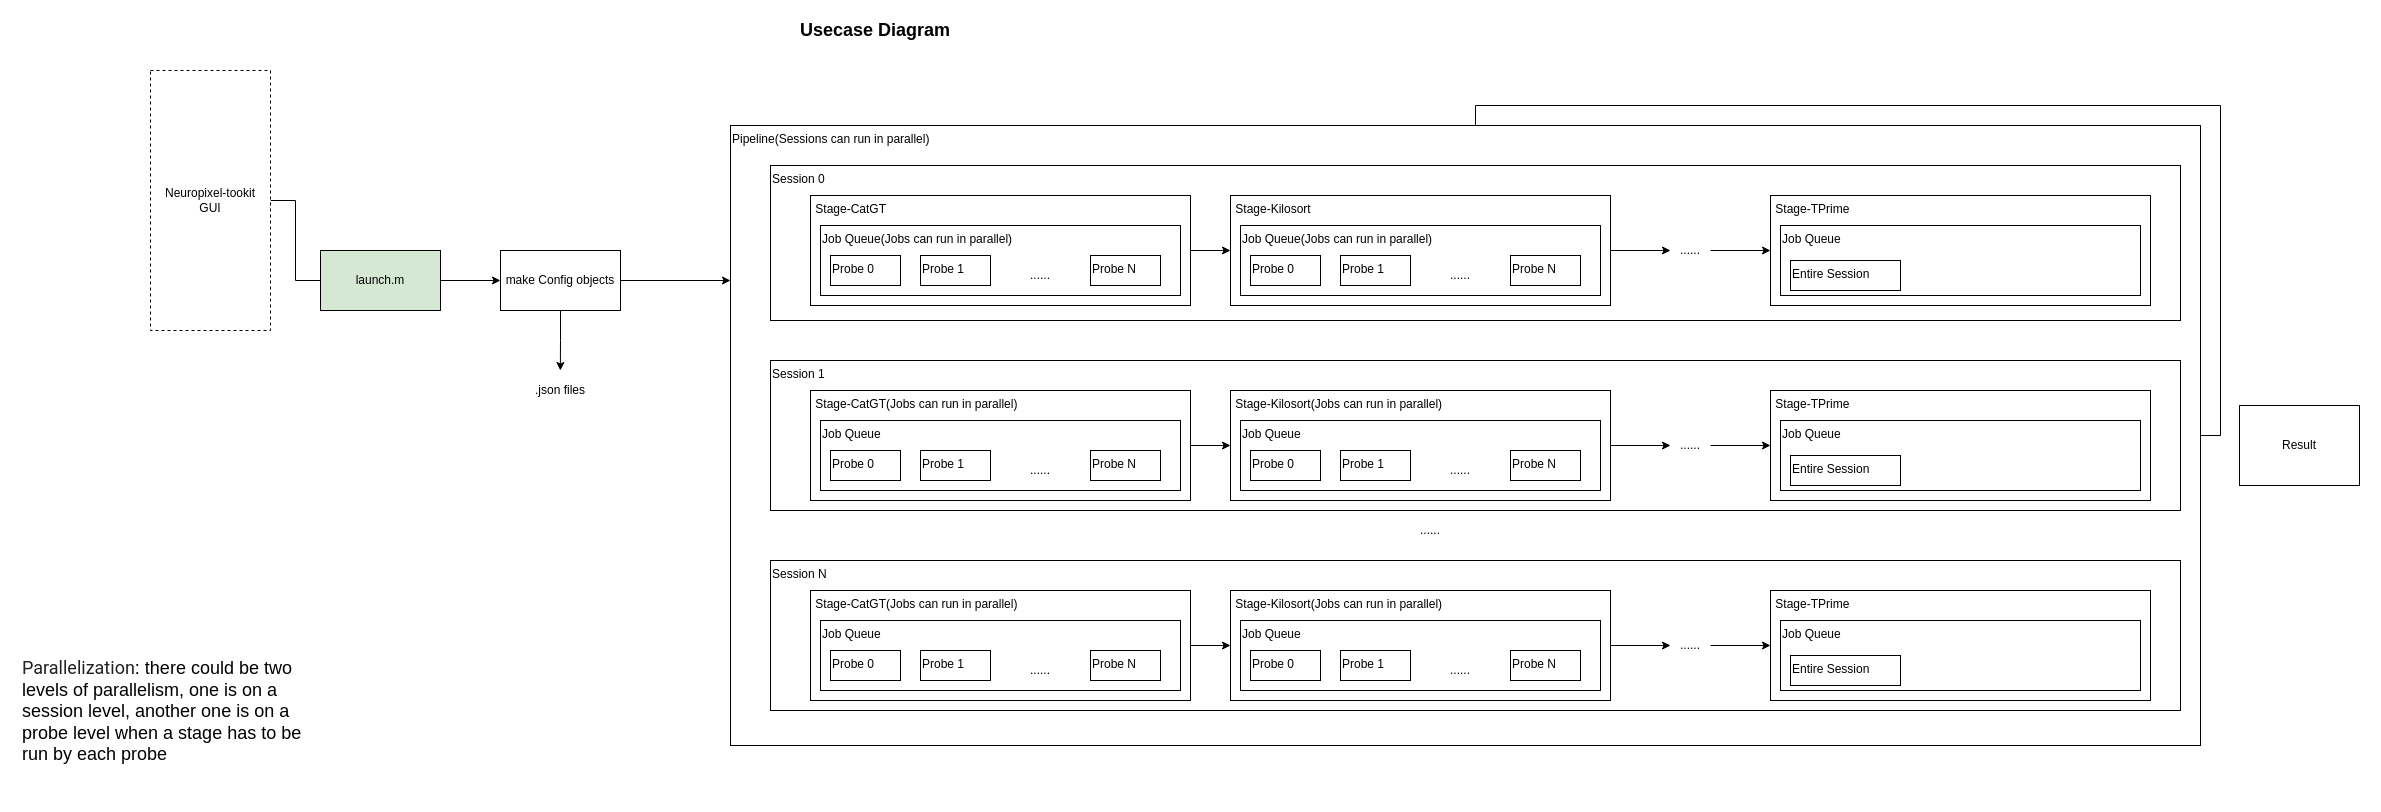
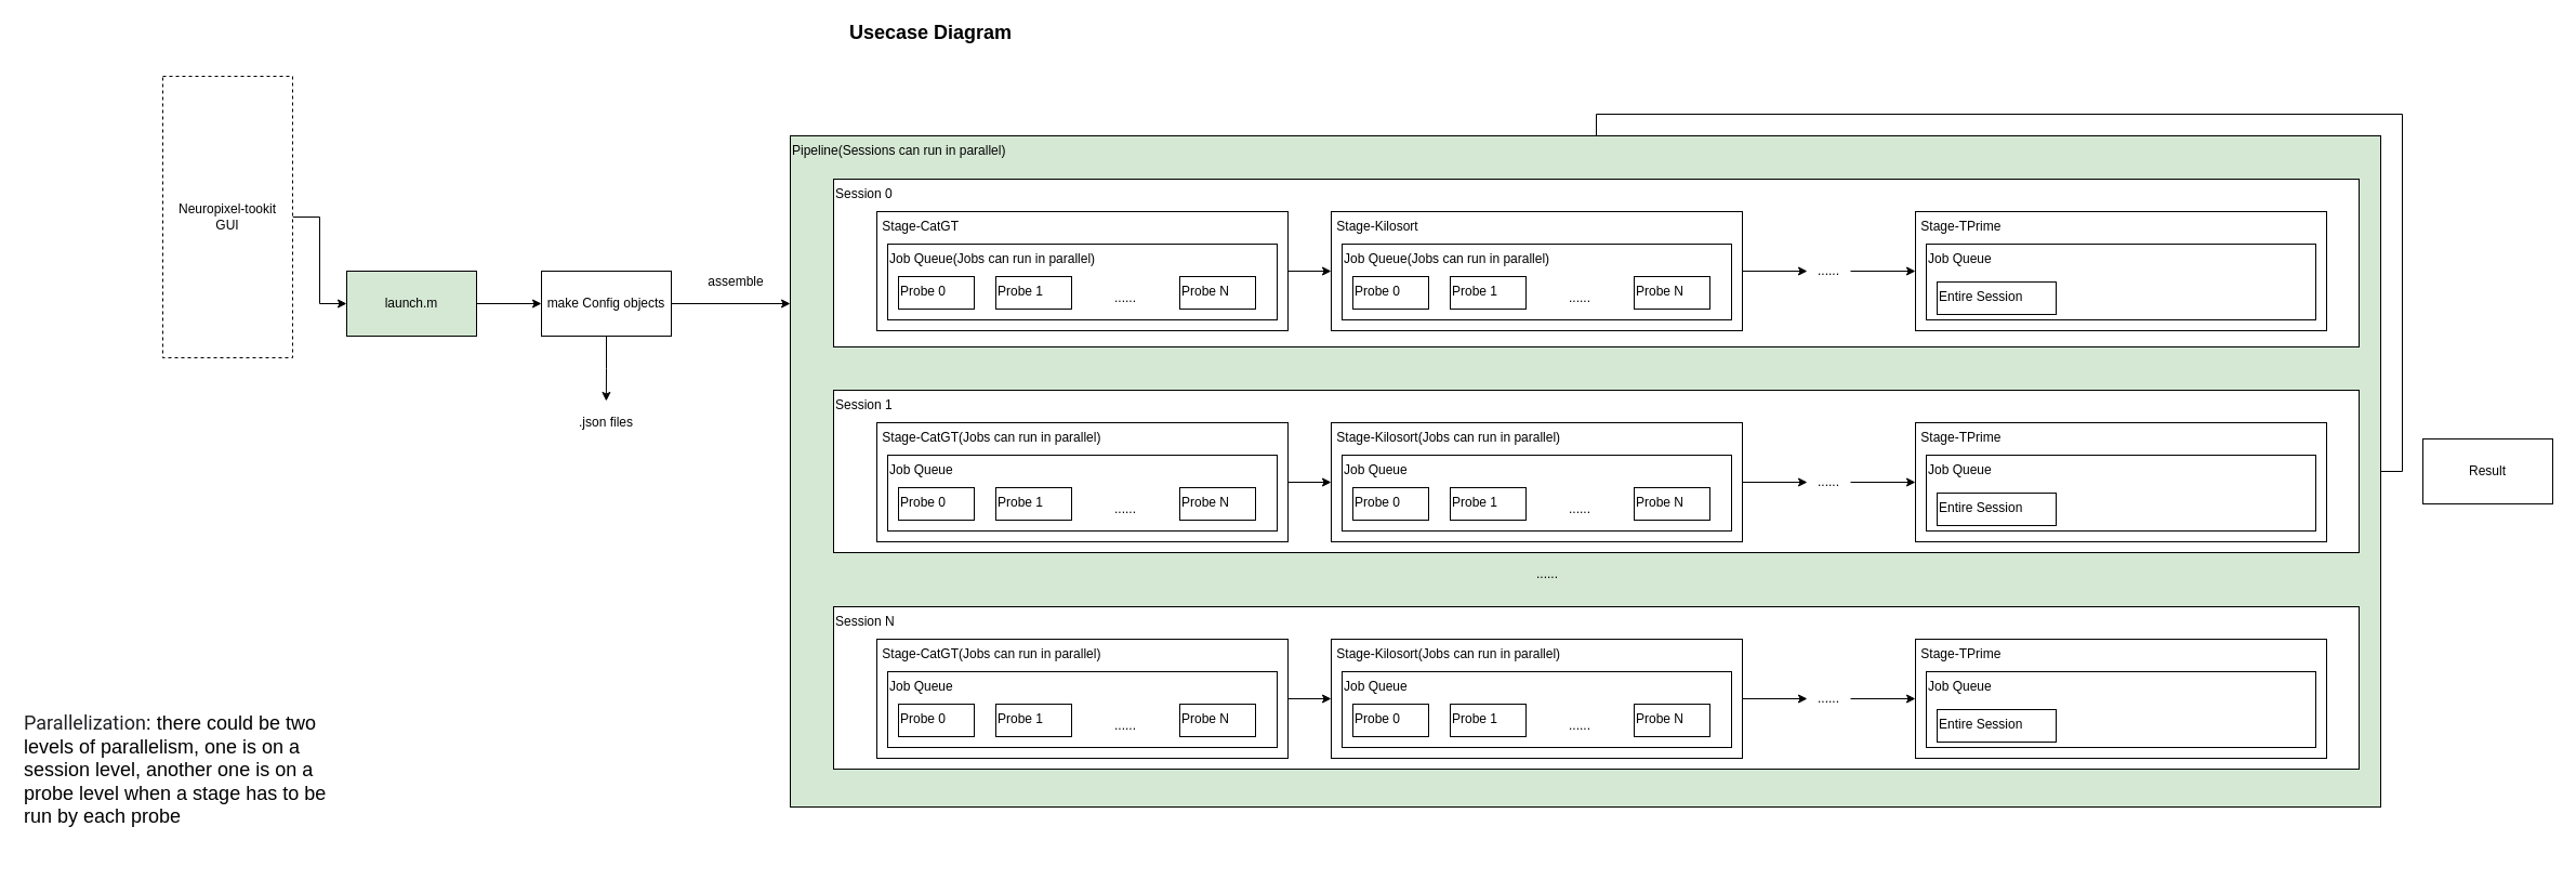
- <mxCell id="15" value="Usecase Diagram" style="text;html=1;strokeColor=none;fillColor=none;align=center;verticalAlign=middle;whiteSpace=wrap;rounded=0;fontStyle=1;fontSize=18;" parent="1" vertex="1"><mxGeometry x="725" y="20" width="300" height="20" as="geometry" /></mxCell>
+ <mxCell id="15" value="Usecase Diagram" style="text;html=1;strokeColor=none;fillColor=none;align=center;verticalAlign=middle;whiteSpace=wrap;rounded=0;fontStyle=1;fontSize=18;" parent="1" vertex="1"><mxGeometry x="710" y="20" width="300" height="20" as="geometry" /></mxCell>
- <mxCell id="3" value="Pipeline(Sessions can run in parallel)" style="rounded=0;whiteSpace=wrap;html=1;align=left;verticalAlign=top;" vertex="1" parent="1"><mxGeometry x="730" y="125" width="1470" height="620" as="geometry" /></mxCell>
+ <mxCell id="3" value="Pipeline(Sessions can run in parallel)" style="rounded=0;whiteSpace=wrap;html=1;align=left;verticalAlign=top;fillColor=#d5e8d4;" vertex="1" parent="1"><mxGeometry x="730" y="125" width="1470" height="620" as="geometry" /></mxCell>
+ <mxCell id="13" value="assemble" style="text;html=1;strokeColor=none;fillColor=none;align=center;verticalAlign=middle;whiteSpace=wrap;rounded=0;" parent="1" vertex="1"><mxGeometry x="650" y="250" width="60" height="20" as="geometry" /></mxCell>
- <mxCell id="5" style="edgeStyle=orthogonalEdgeStyle;rounded=0;orthogonalLoop=1;jettySize=auto;html=1;exitX=1;exitY=0.5;exitDx=0;exitDy=0;entryX=0;entryY=0.5;entryDx=0;entryDy=0;endArrow=none;" parent="1" source="6" target="8" edge="1"><mxGeometry relative="1" as="geometry" /></mxCell>
+ <mxCell id="5" style="edgeStyle=orthogonalEdgeStyle;rounded=0;orthogonalLoop=1;jettySize=auto;html=1;exitX=1;exitY=0.5;exitDx=0;exitDy=0;entryX=0;entryY=0.5;entryDx=0;entryDy=0;" parent="1" source="6" target="8" edge="1"><mxGeometry relative="1" as="geometry" /></mxCell>
- <mxCell id="14" value="Result" style="rounded=0;whiteSpace=wrap;html=1;align=center;verticalAlign=middle;" parent="1" vertex="1"><mxGeometry x="2239" y="405" width="120" height="80" as="geometry" /></mxCell>
+ <mxCell id="14" value="Result" style="rounded=0;whiteSpace=wrap;html=1;align=center;verticalAlign=middle;" parent="1" vertex="1"><mxGeometry x="2239" y="405" width="120" height="60" as="geometry" /></mxCell>
